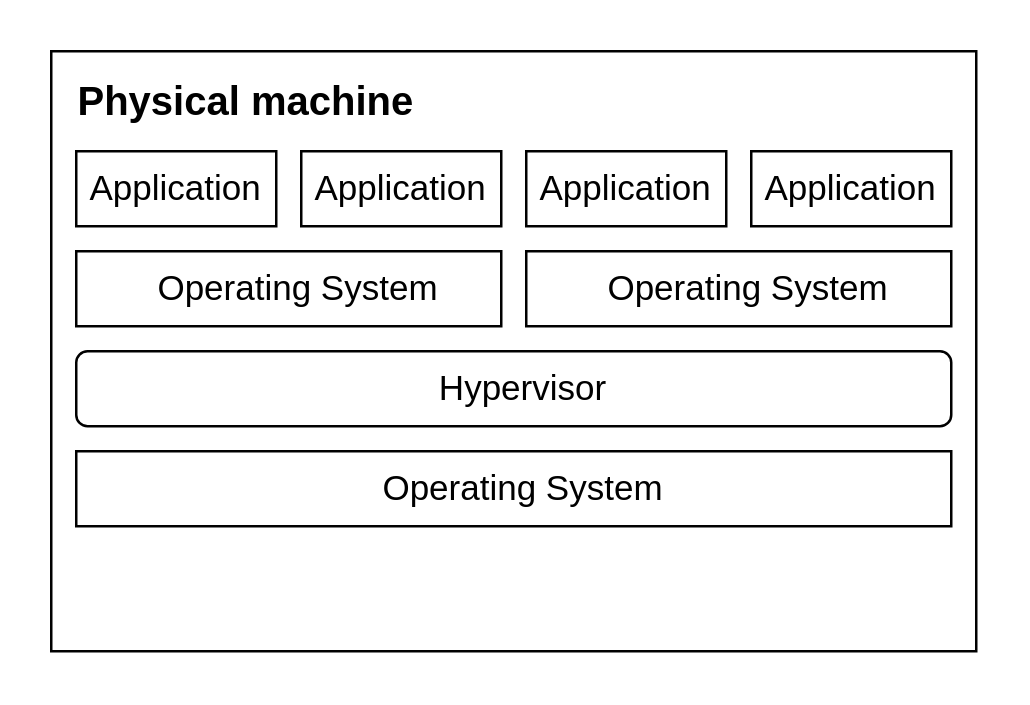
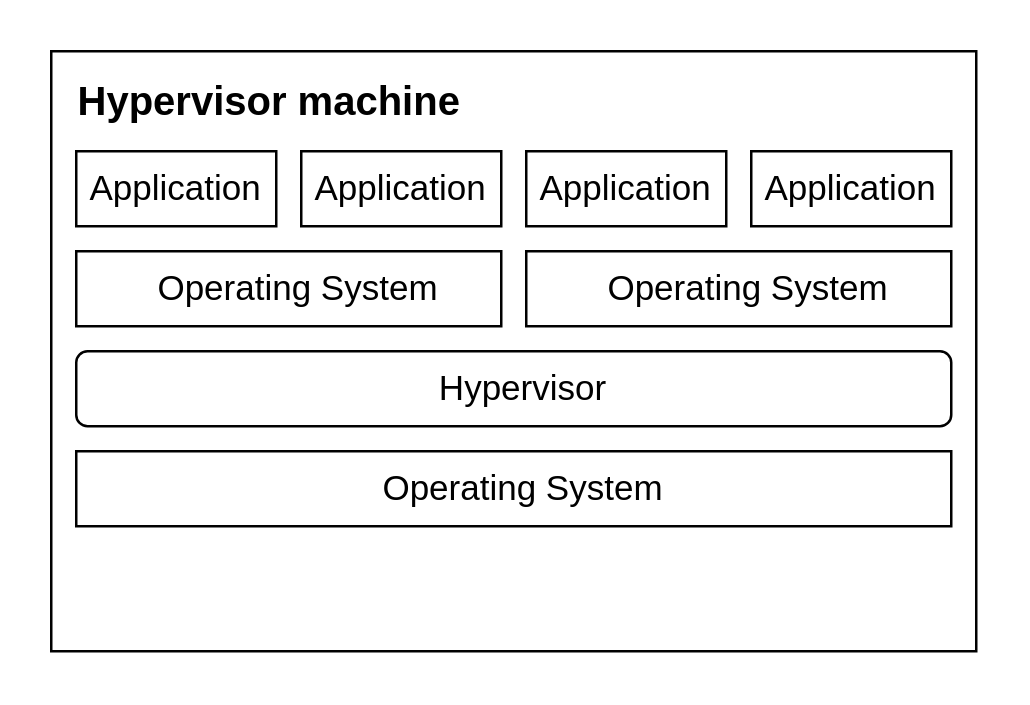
- <mxCell id="2" value="Physical machine" style="rounded=0;whiteSpace=wrap;html=1;align=left;verticalAlign=top;spacingLeft=5;spacing=6;fontSize=16;fontStyle=1" vertex="1" parent="1"><mxGeometry x="20" y="20" width="370" height="240" as="geometry" /></mxCell>
+ <mxCell id="2" value="Hypervisor machine" style="rounded=0;whiteSpace=wrap;html=1;align=left;verticalAlign=top;spacingLeft=5;spacing=6;fontSize=16;fontStyle=1" vertex="1" parent="1"><mxGeometry x="20" y="20" width="370" height="240" as="geometry" /></mxCell>
